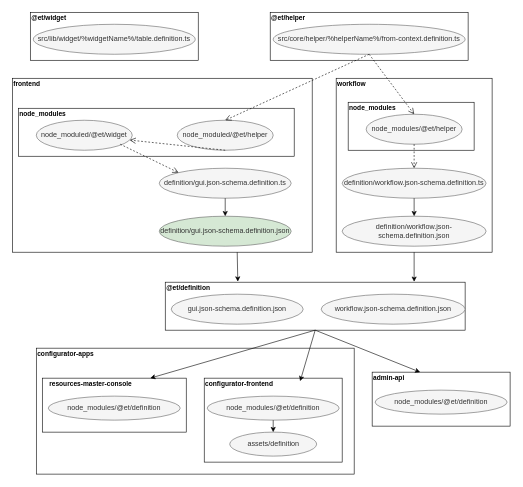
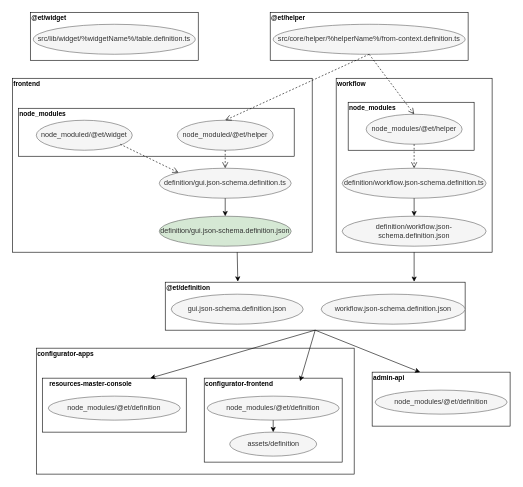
- <mxCell id="42" value="" style="html=1;verticalAlign=bottom;endArrow=open;dashed=1;endSize=8;exitX=0.5;exitY=1;exitDx=0;exitDy=0;" edge="1" parent="1" source="13" target="12"><mxGeometry relative="1" as="geometry"><mxPoint x="210" y="250" as="sourcePoint" /><mxPoint x="312.071" y="297.356" as="targetPoint" /></mxGeometry></mxCell>
+ <mxCell id="42" value="" style="html=1;verticalAlign=bottom;endArrow=open;dashed=1;endSize=8;exitX=0.5;exitY=1;exitDx=0;exitDy=0;" edge="1" parent="1" source="13" target="14"><mxGeometry relative="1" as="geometry"><mxPoint x="210" y="250" as="sourcePoint" /><mxPoint x="312.071" y="297.356" as="targetPoint" /></mxGeometry></mxCell>
